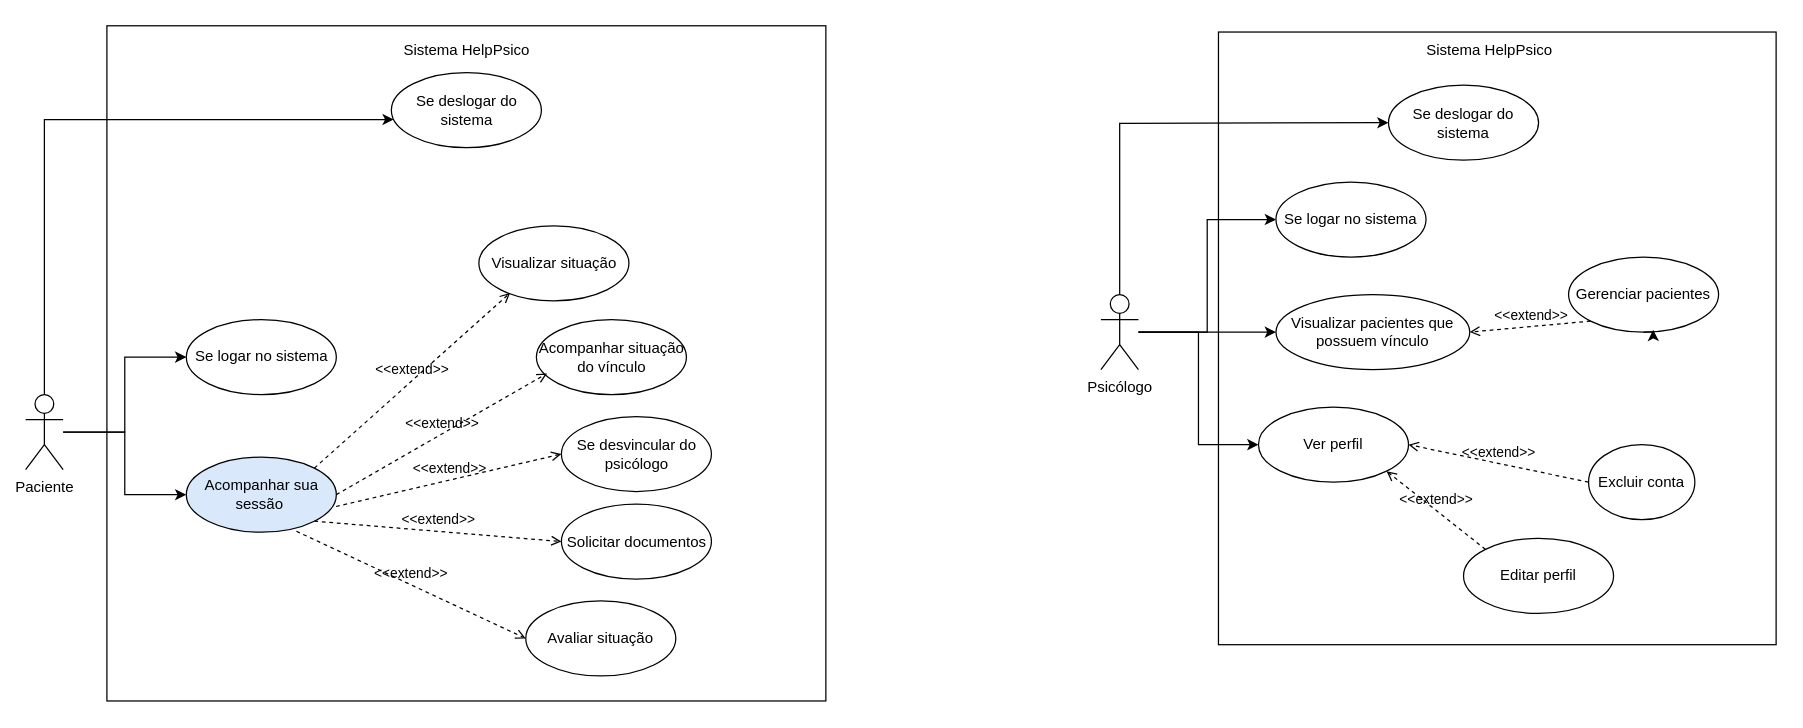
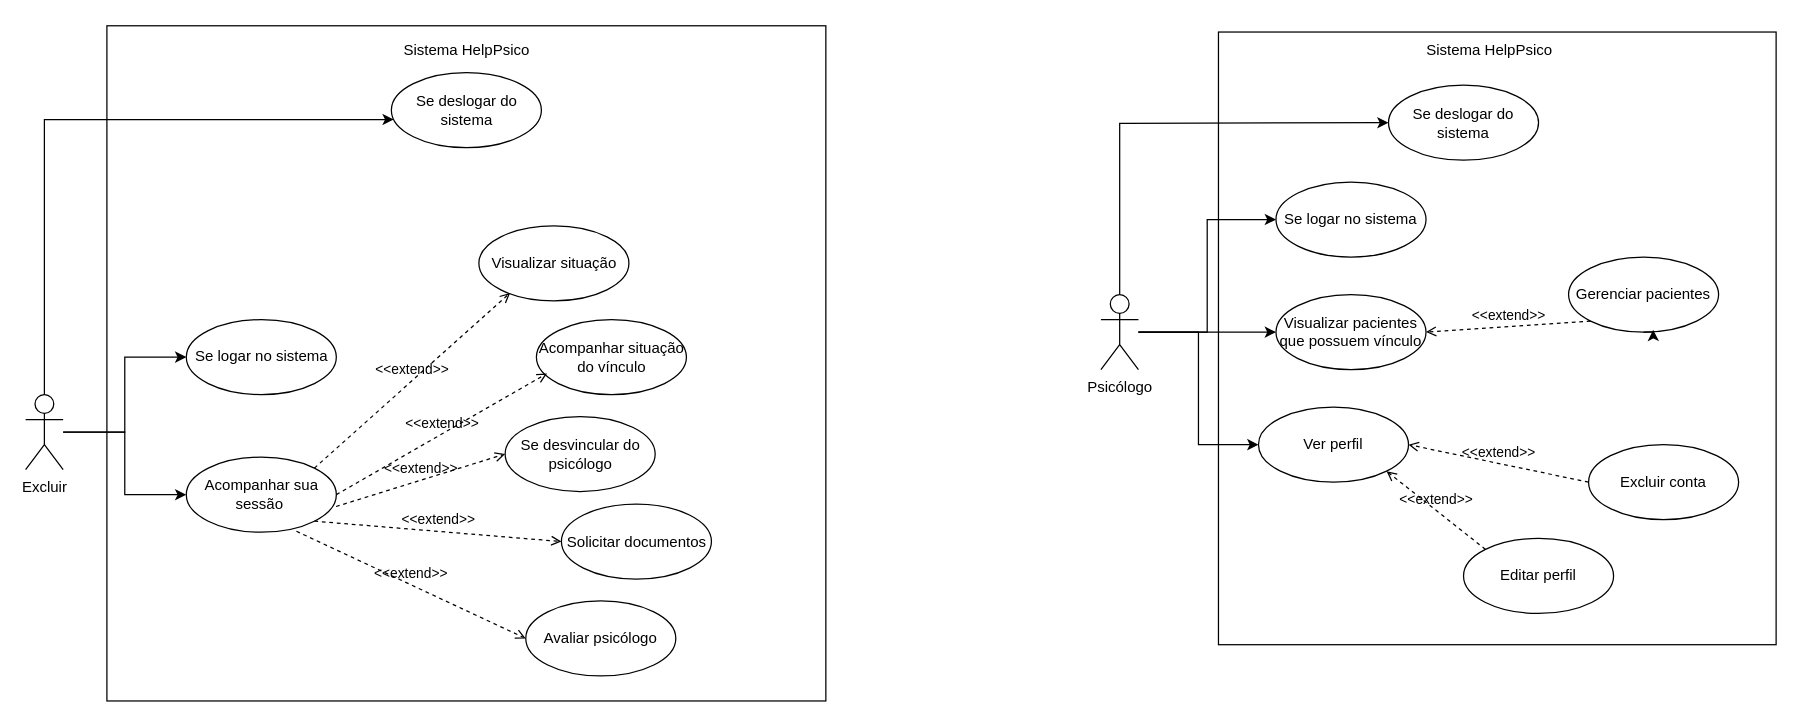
- <mxCell id="30" value="Visualizar pacientes que possuem vínculo" style="ellipse;whiteSpace=wrap;html=1;" vertex="1" parent="1"><mxGeometry x="1020" y="235" width="155" height="60" as="geometry" /></mxCell>
+ <mxCell id="30" value="Visualizar pacientes que possuem vínculo" style="ellipse;whiteSpace=wrap;html=1;" vertex="1" parent="1"><mxGeometry x="1020" y="235" width="120" height="60" as="geometry" /></mxCell>
- <mxCell id="14" value="Se desvincular do psicólogo" style="ellipse;whiteSpace=wrap;html=1;" vertex="1" parent="1"><mxGeometry x="448.5" y="332.5" width="120" height="60" as="geometry" /></mxCell>
+ <mxCell id="14" value="Se desvincular do psicólogo" style="ellipse;whiteSpace=wrap;html=1;" vertex="1" parent="1"><mxGeometry x="403.5" y="332.5" width="120" height="60" as="geometry" /></mxCell>
- <mxCell id="35" value="Excluir conta" style="ellipse;whiteSpace=wrap;html=1;" vertex="1" parent="1"><mxGeometry x="1270" y="355" width="85" height="60" as="geometry" /></mxCell>
+ <mxCell id="35" value="Excluir conta" style="ellipse;whiteSpace=wrap;html=1;" vertex="1" parent="1"><mxGeometry x="1270" y="355" width="120" height="60" as="geometry" /></mxCell>
- <mxCell id="6" value="Paciente" style="shape=umlActor;verticalLabelPosition=bottom;verticalAlign=top;html=1;outlineConnect=0;" vertex="1" parent="1"><mxGeometry x="20" y="315" width="30" height="60" as="geometry" /></mxCell>
+ <mxCell id="6" value="Excluir" style="shape=umlActor;verticalLabelPosition=bottom;verticalAlign=top;html=1;outlineConnect=0;" vertex="1" parent="1"><mxGeometry x="20" y="315" width="30" height="60" as="geometry" /></mxCell>
- <mxCell id="9" value="Acompanhar sua sessão&amp;nbsp;" style="ellipse;whiteSpace=wrap;html=1;fillColor=#dae8fc;" vertex="1" parent="1"><mxGeometry x="148.5" y="365" width="120" height="60" as="geometry" /></mxCell>
+ <mxCell id="9" value="Acompanhar sua sessão&amp;nbsp;" style="ellipse;whiteSpace=wrap;html=1;" vertex="1" parent="1"><mxGeometry x="148.5" y="365" width="120" height="60" as="geometry" /></mxCell>
- <mxCell id="19" value="Avaliar situação" style="ellipse;whiteSpace=wrap;html=1;" vertex="1" parent="1"><mxGeometry x="420" y="480" width="120" height="60" as="geometry" /></mxCell>
+ <mxCell id="19" value="Avaliar psicólogo" style="ellipse;whiteSpace=wrap;html=1;" vertex="1" parent="1"><mxGeometry x="420" y="480" width="120" height="60" as="geometry" /></mxCell>
